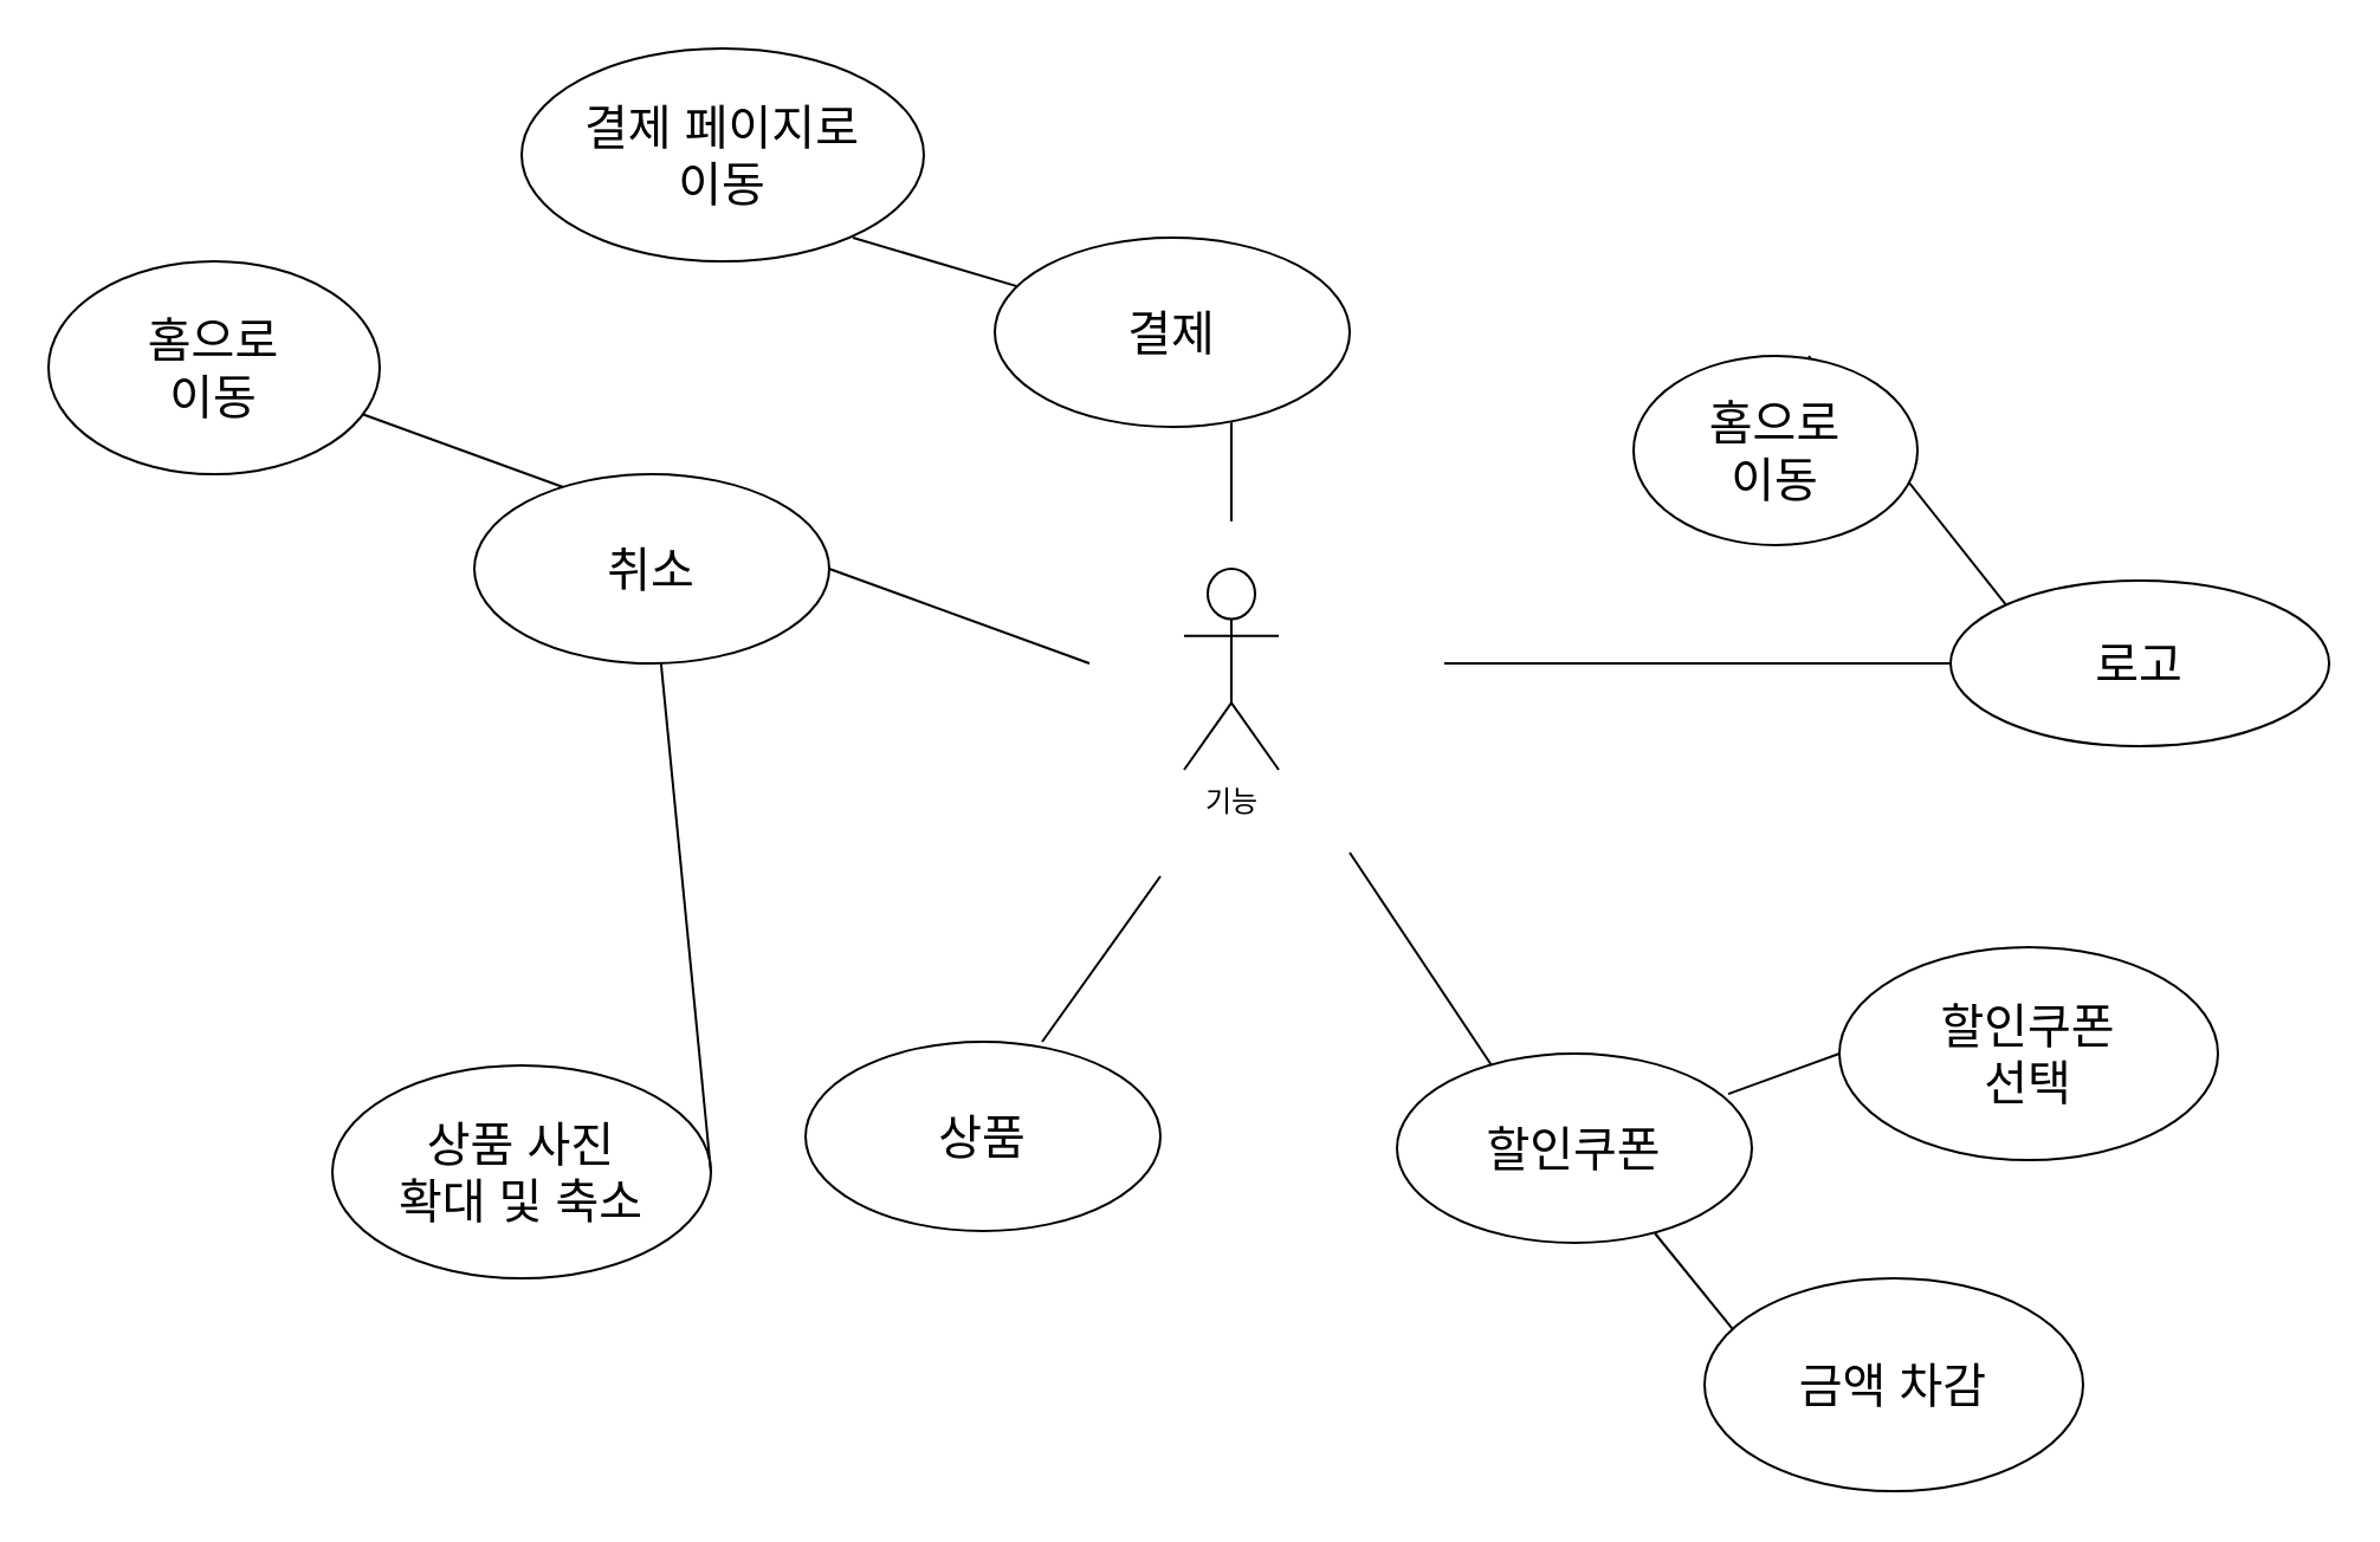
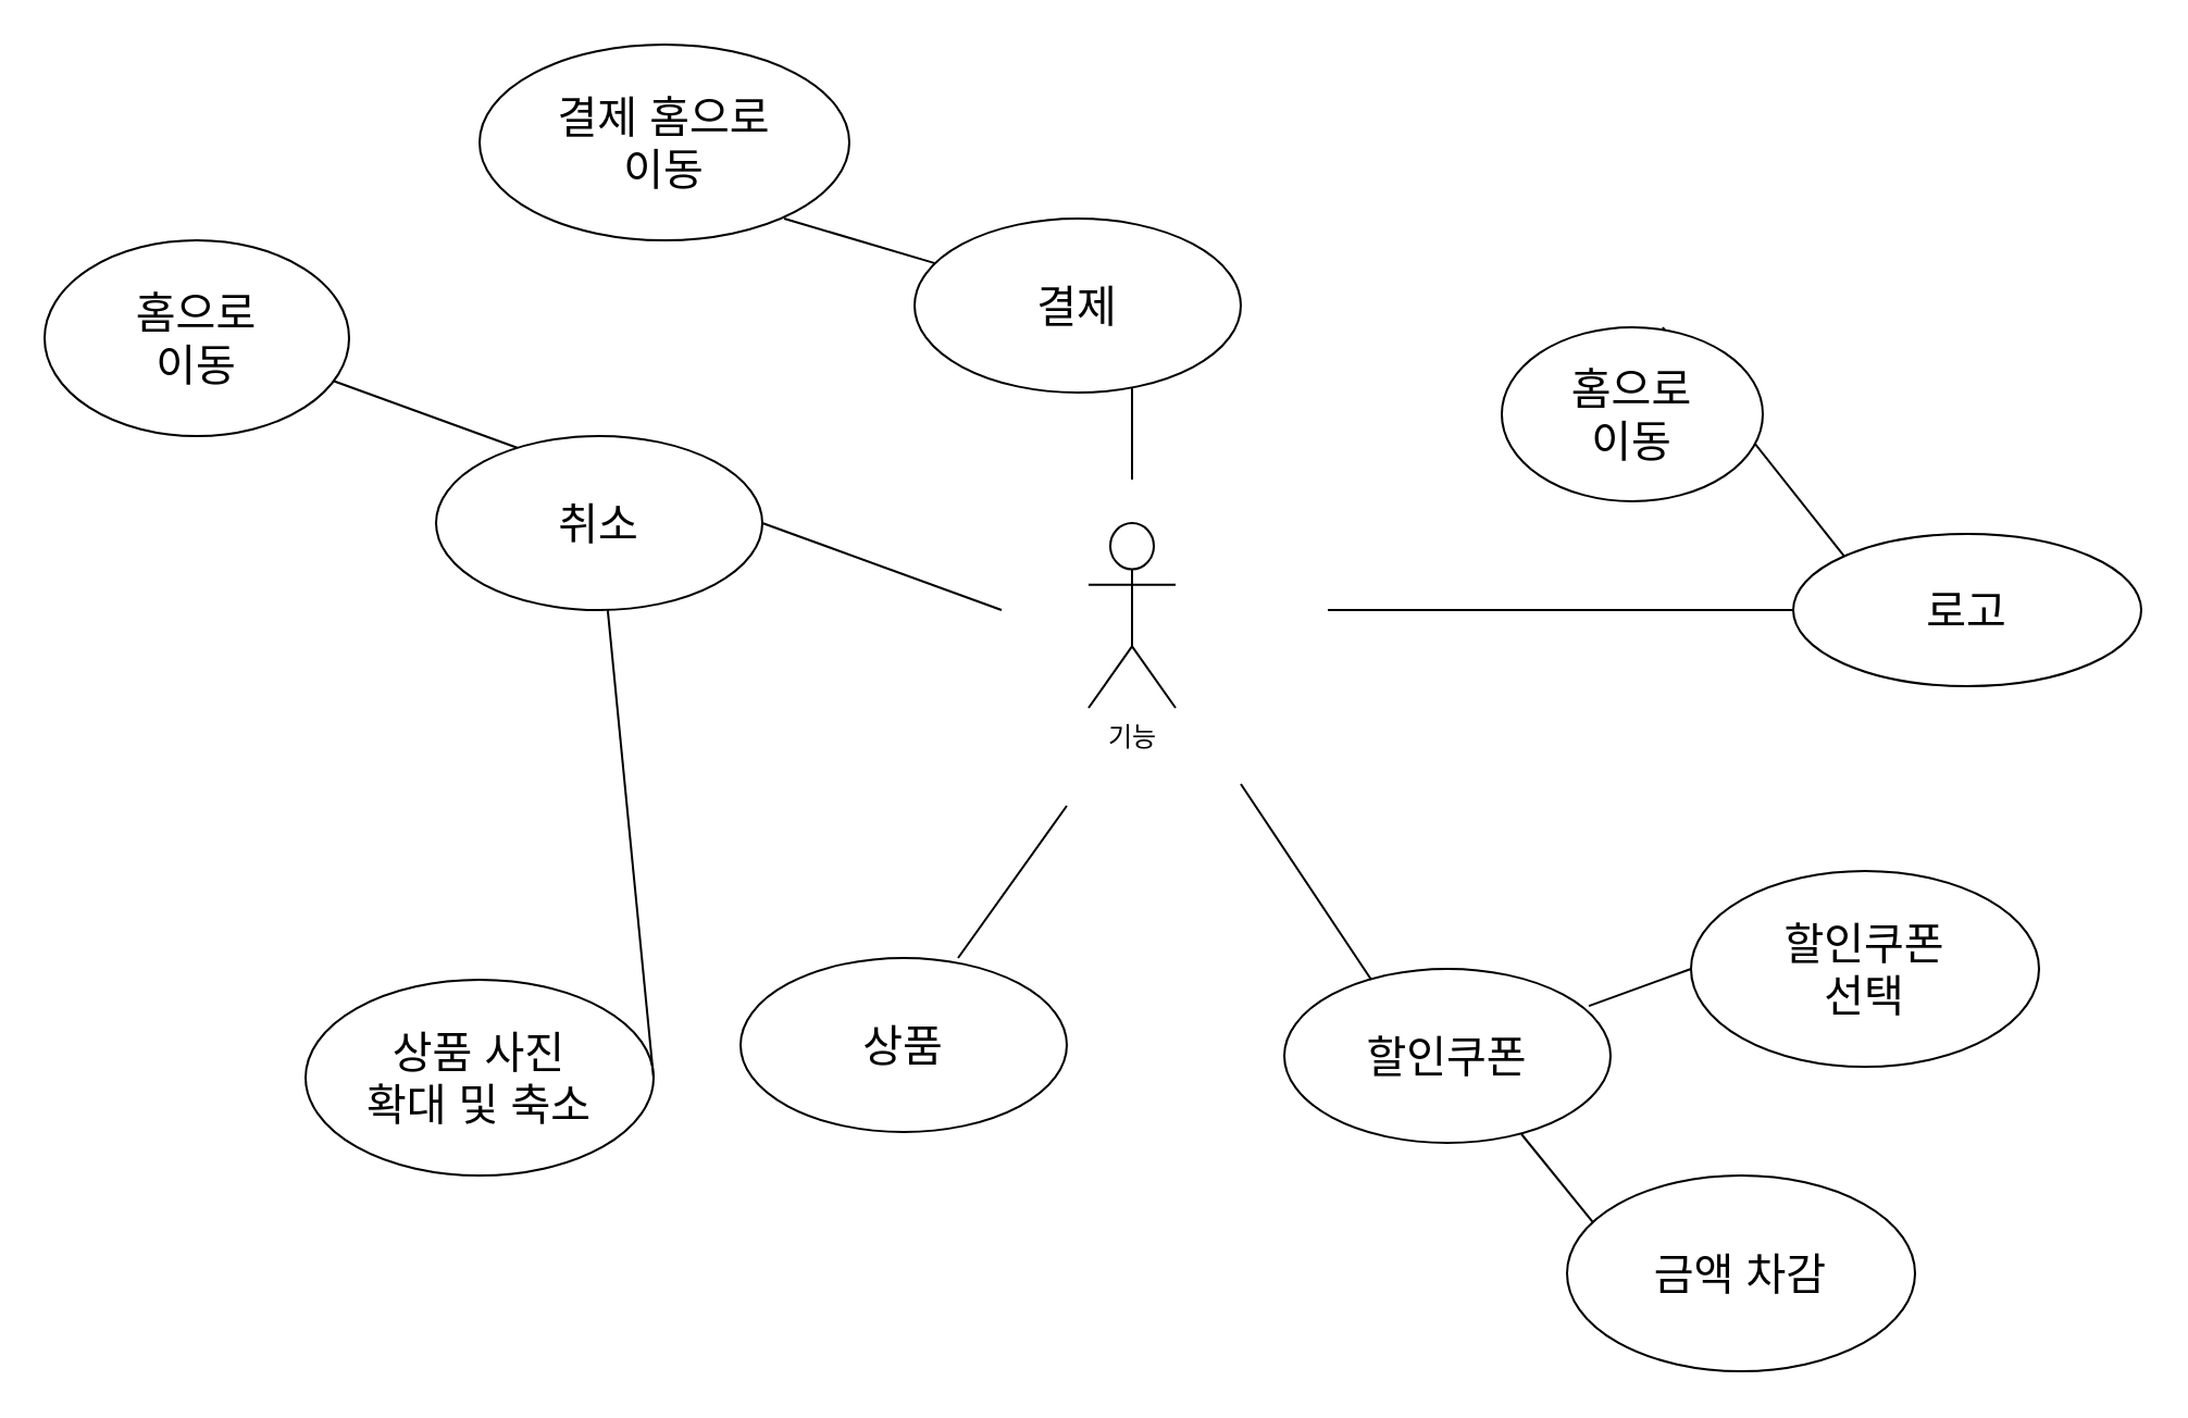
- <mxCell id="15" value="&lt;span style=&quot;font-size: 20px;&quot;&gt;결제 페이지로&lt;br&gt;이동&lt;br&gt;&lt;/span&gt;" style="ellipse;whiteSpace=wrap;html=1;" parent="1" vertex="1"><mxGeometry x="220" y="20" width="170" height="90" as="geometry" /></mxCell>
+ <mxCell id="15" value="&lt;span style=&quot;font-size: 20px;&quot;&gt;결제 홈으로&lt;br&gt;이동&lt;br&gt;&lt;/span&gt;" style="ellipse;whiteSpace=wrap;html=1;" parent="1" vertex="1"><mxGeometry x="220" y="20" width="170" height="90" as="geometry" /></mxCell>
